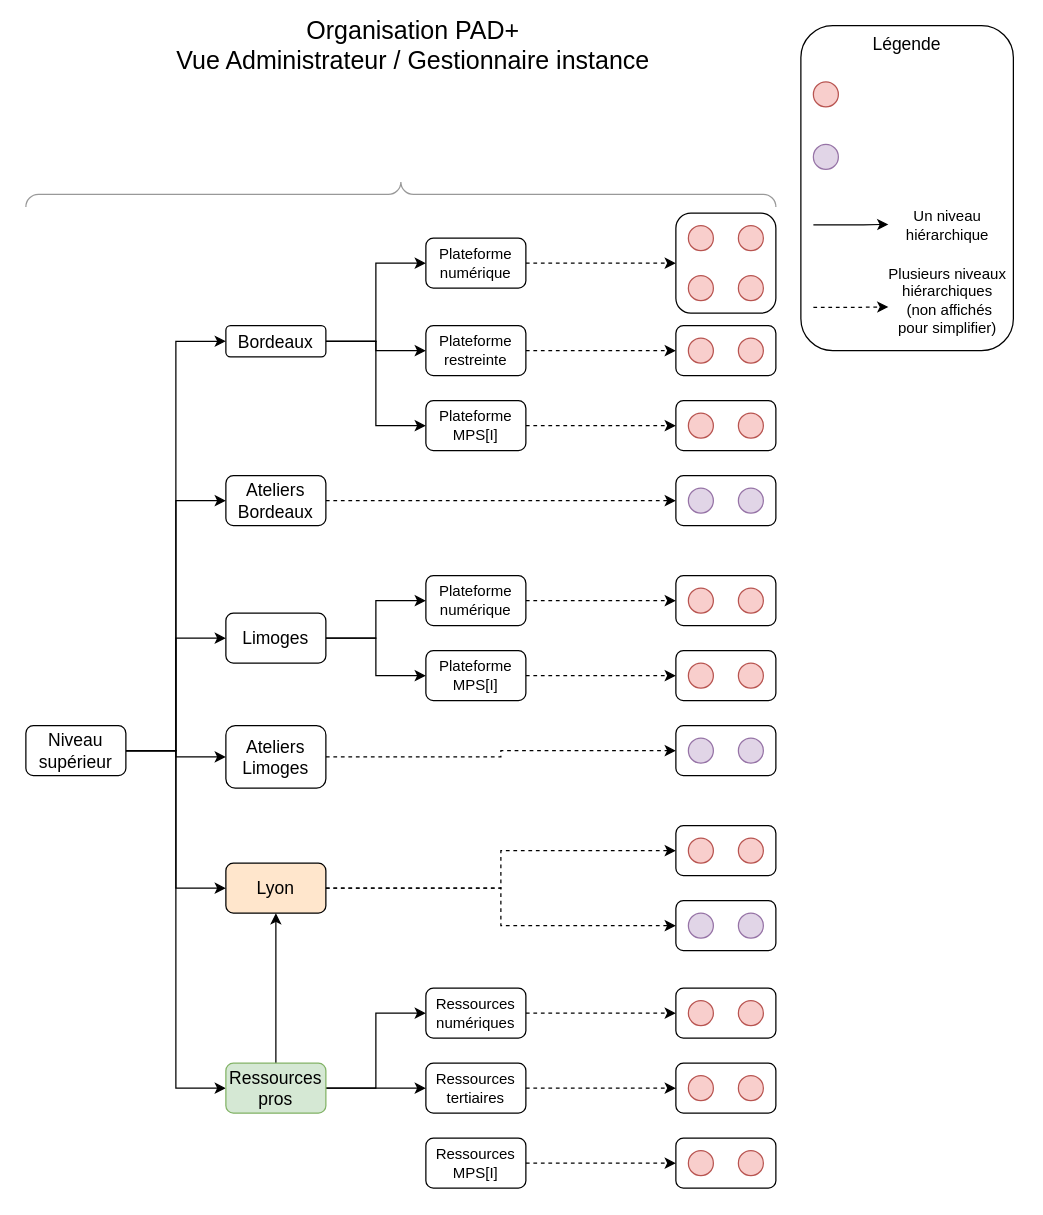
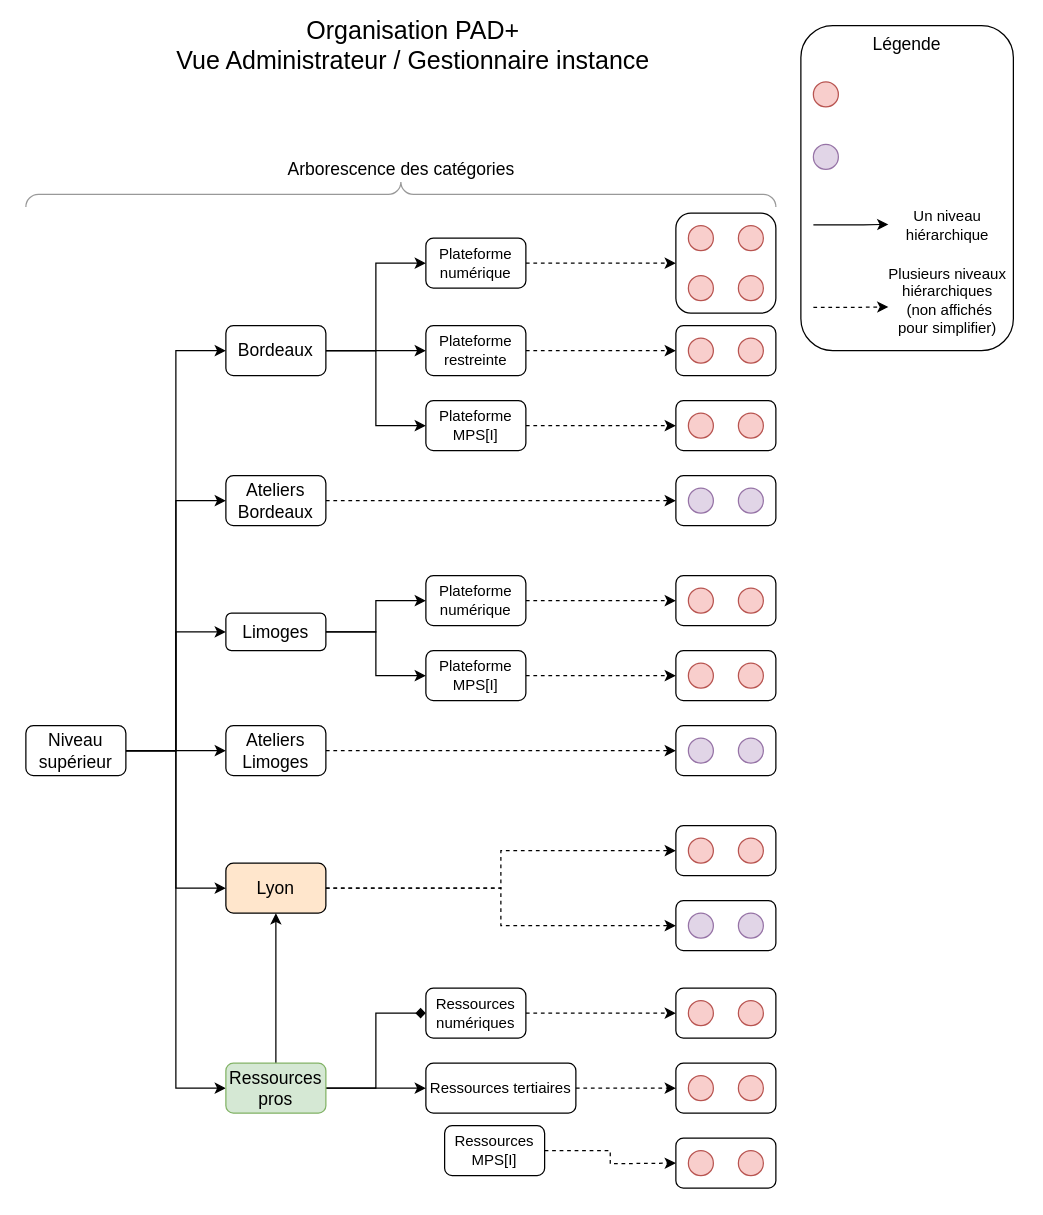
+ <mxCell id="73" value="Arborescence des catégories" style="text;html=1;align=center;verticalAlign=middle;resizable=0;points=[];autosize=1;strokeColor=none;fillColor=none;fontSize=14;" vertex="1" parent="1"><mxGeometry x="220" y="125" width="200" height="20" as="geometry" /></mxCell>
- <mxCell id="8" value="Bordeaux" style="whiteSpace=wrap;html=1;rounded=1;fontSize=14;" vertex="1" parent="1"><mxGeometry x="180" y="260" width="80" height="25" as="geometry" /></mxCell>
+ <mxCell id="8" value="Bordeaux" style="whiteSpace=wrap;html=1;rounded=1;fontSize=14;" vertex="1" parent="1"><mxGeometry x="180" y="260" width="80" height="40" as="geometry" /></mxCell>
- <mxCell id="35" value="Limoges" style="whiteSpace=wrap;html=1;rounded=1;fontSize=14;" vertex="1" parent="1"><mxGeometry x="180" y="490" width="80" height="40" as="geometry" /></mxCell>
+ <mxCell id="35" value="Limoges" style="whiteSpace=wrap;html=1;rounded=1;fontSize=14;" vertex="1" parent="1"><mxGeometry x="180" y="490" width="80" height="30" as="geometry" /></mxCell>
- <mxCell id="40" value="Ateliers Limoges" style="rounded=1;whiteSpace=wrap;html=1;fontSize=14;" vertex="1" parent="1"><mxGeometry x="180" y="580" width="80" height="50" as="geometry" /></mxCell>
+ <mxCell id="40" value="Ateliers Limoges" style="rounded=1;whiteSpace=wrap;html=1;fontSize=14;" vertex="1" parent="1"><mxGeometry x="180" y="580" width="80" height="40" as="geometry" /></mxCell>
- <mxCell id="81" style="edgeStyle=orthogonalEdgeStyle;rounded=0;orthogonalLoop=1;jettySize=auto;html=1;entryX=0;entryY=0.5;entryDx=0;entryDy=0;fontSize=14;" edge="1" parent="1" source="84" target="86"><mxGeometry relative="1" as="geometry" /></mxCell>
+ <mxCell id="81" style="edgeStyle=orthogonalEdgeStyle;rounded=0;orthogonalLoop=1;jettySize=auto;html=1;entryX=0;entryY=0.5;entryDx=0;entryDy=0;fontSize=14;endArrow=diamond;" edge="1" parent="1" source="84" target="86"><mxGeometry relative="1" as="geometry" /></mxCell>
- <mxCell id="87" value="Ressources tertiaires" style="rounded=1;whiteSpace=wrap;html=1;" vertex="1" parent="1"><mxGeometry x="340" y="850" width="80" height="40" as="geometry" /></mxCell>
+ <mxCell id="87" value="Ressources tertiaires" style="rounded=1;whiteSpace=wrap;html=1;" vertex="1" parent="1"><mxGeometry x="340" y="850" width="120" height="40" as="geometry" /></mxCell>
- <mxCell id="88" value="Ressources MPS[I]" style="rounded=1;whiteSpace=wrap;html=1;" vertex="1" parent="1"><mxGeometry x="340" y="910" width="80" height="40" as="geometry" /></mxCell>
+ <mxCell id="88" value="Ressources MPS[I]" style="rounded=1;whiteSpace=wrap;html=1;" vertex="1" parent="1"><mxGeometry x="355" y="900" width="80" height="40" as="geometry" /></mxCell>
